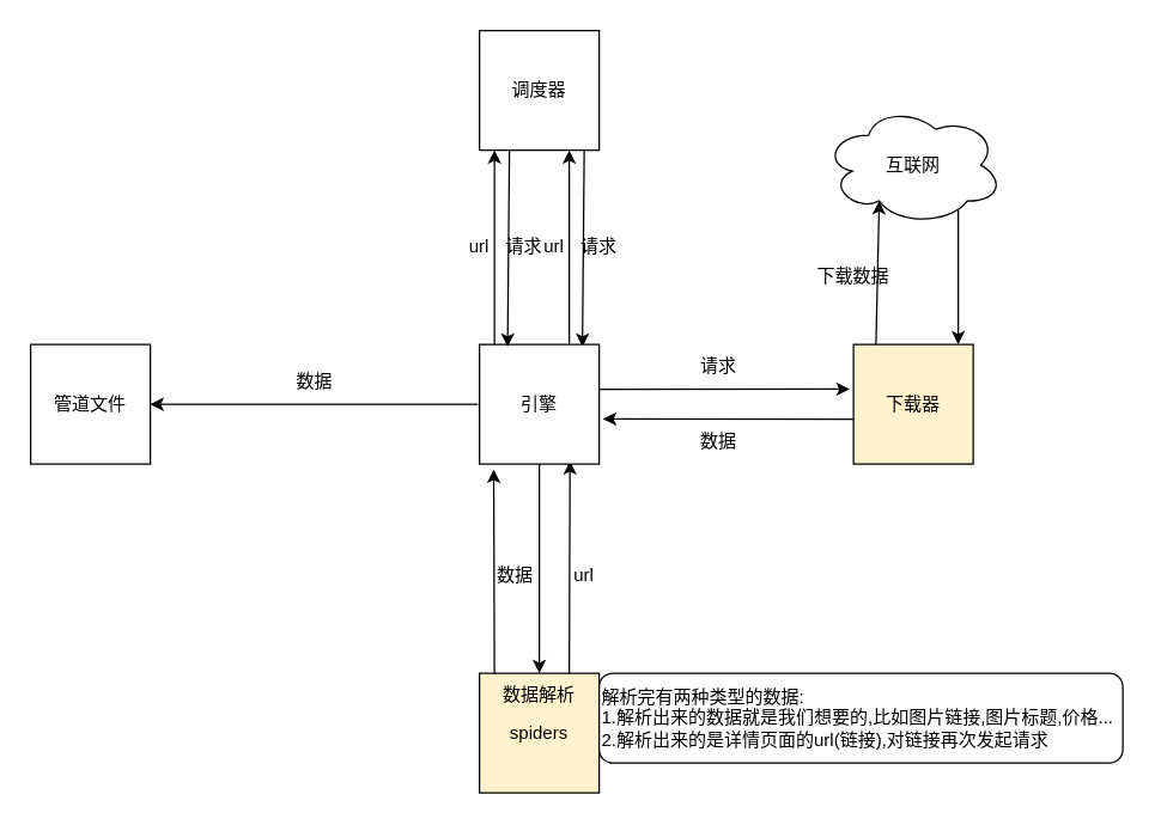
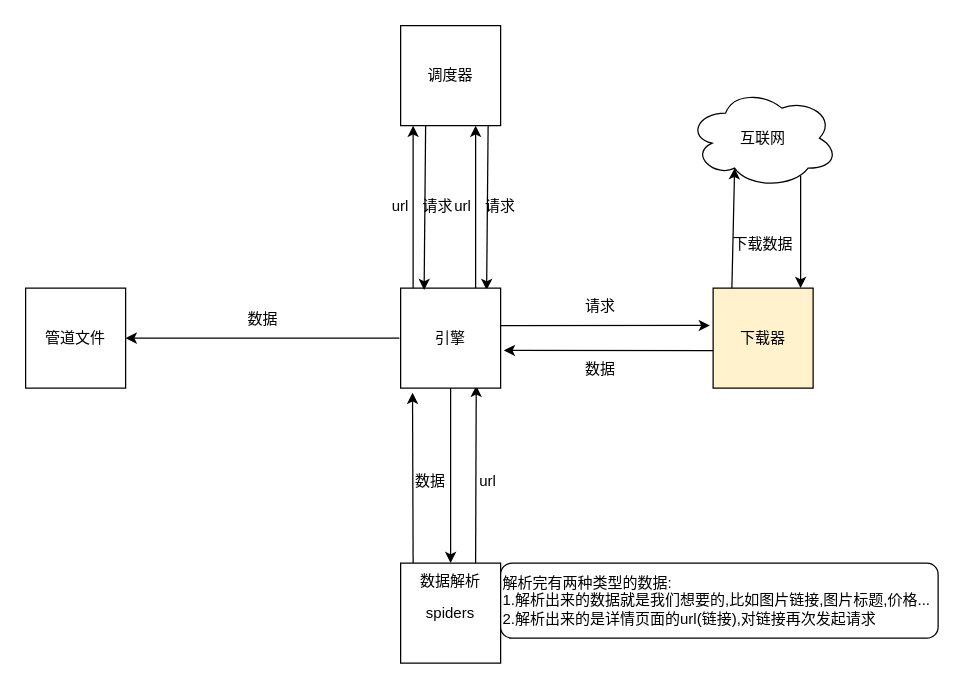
- <mxCell id="18" value="下载数据" style="text;html=1;strokeColor=none;fillColor=none;align=center;verticalAlign=middle;whiteSpace=wrap;rounded=0;" vertex="1" parent="1"><mxGeometry x="540" y="170" width="60" height="30" as="geometry" /></mxCell>
+ <mxCell id="18" value="下载数据" style="text;html=1;strokeColor=none;fillColor=none;align=center;verticalAlign=middle;whiteSpace=wrap;rounded=0;" vertex="1" parent="1"><mxGeometry x="580" y="180" width="60" height="30" as="geometry" /></mxCell>
- <mxCell id="2" value="spiders" style="whiteSpace=wrap;html=1;aspect=fixed;fillColor=#fff2cc;" vertex="1" parent="1"><mxGeometry x="320" y="450" width="80" height="80" as="geometry" /></mxCell>
+ <mxCell id="2" value="spiders" style="whiteSpace=wrap;html=1;aspect=fixed;" vertex="1" parent="1"><mxGeometry x="320" y="450" width="80" height="80" as="geometry" /></mxCell>
